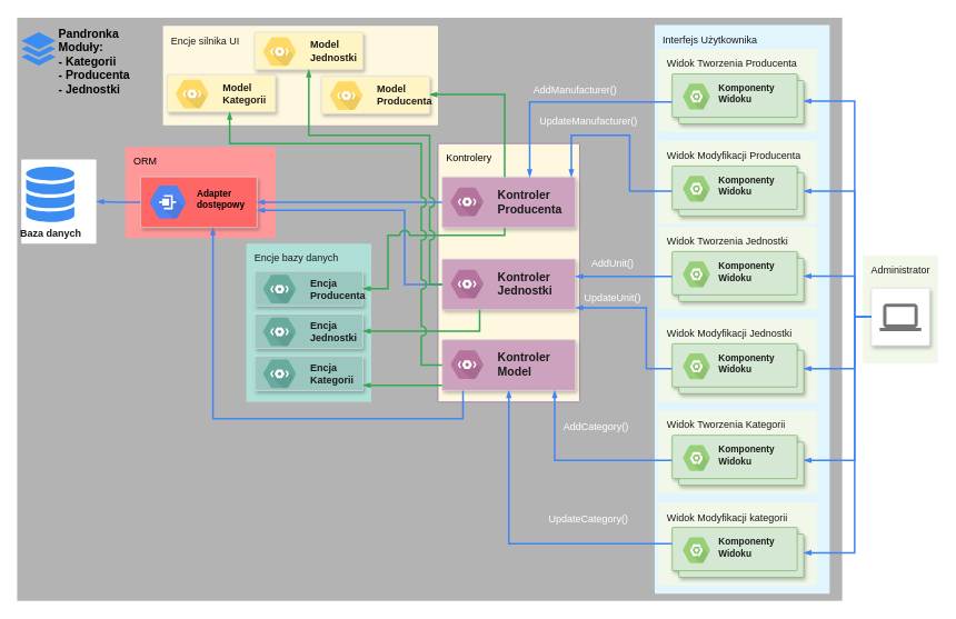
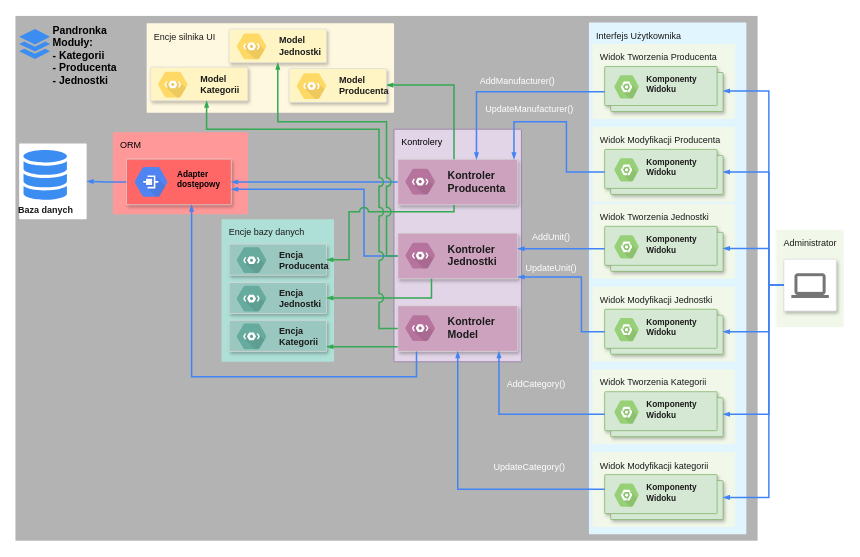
- <mxCell id="7" value="Kontrolery" style="points=[[0,0,0],[0.25,0,0],[0.5,0,0],[0.75,0,0],[1,0,0],[1,0.25,0],[1,0.5,0],[1,0.75,0],[1,1,0],[0.75,1,0],[0.5,1,0],[0.25,1,0],[0,1,0],[0,0.75,0],[0,0.5,0],[0,0.25,0]];rounded=1;absoluteArcSize=1;arcSize=2;html=1;strokeColor=#9673a6;shadow=0;dashed=0;fontSize=12;align=left;verticalAlign=top;spacing=10;spacingTop=-4;fillColor=#fff8e1;" vertex="1" parent="1"><mxGeometry x="525" y="171.87" width="170" height="310.13" as="geometry" /></mxCell>
+ <mxCell id="7" value="Kontrolery" style="points=[[0,0,0],[0.25,0,0],[0.5,0,0],[0.75,0,0],[1,0,0],[1,0.25,0],[1,0.5,0],[1,0.75,0],[1,1,0],[0.75,1,0],[0.5,1,0],[0.25,1,0],[0,1,0],[0,0.75,0],[0,0.5,0],[0,0.25,0]];rounded=1;absoluteArcSize=1;arcSize=2;html=1;strokeColor=#9673a6;shadow=0;dashed=0;fontSize=12;align=left;verticalAlign=top;spacing=10;spacingTop=-4;fillColor=#e1d5e7;" vertex="1" parent="1"><mxGeometry x="525" y="171.87" width="170" height="310.13" as="geometry" /></mxCell>
